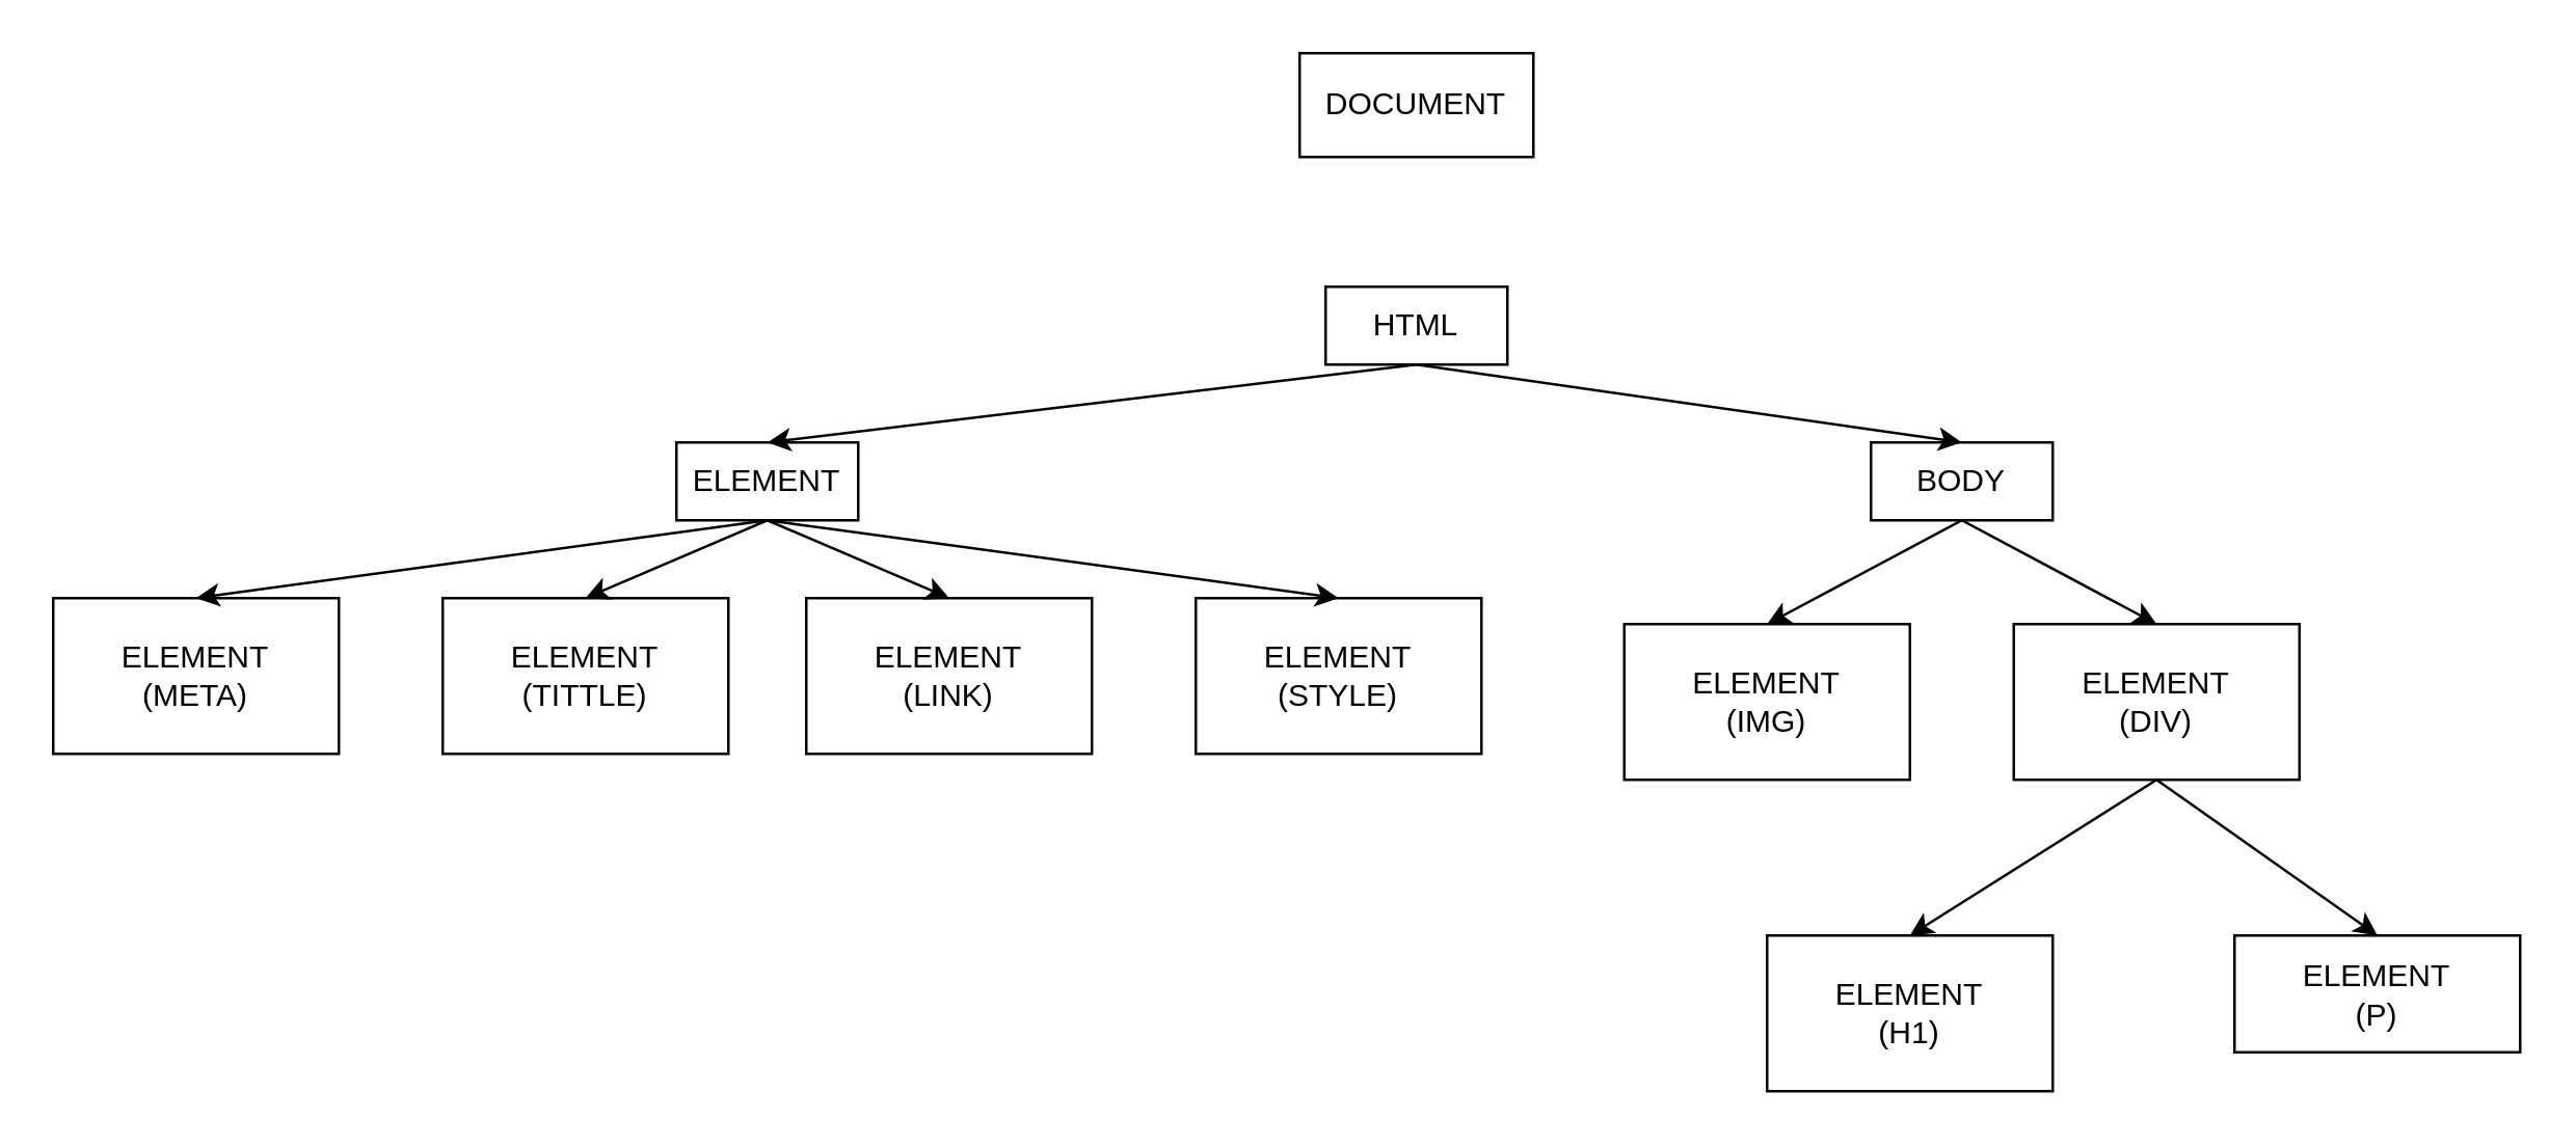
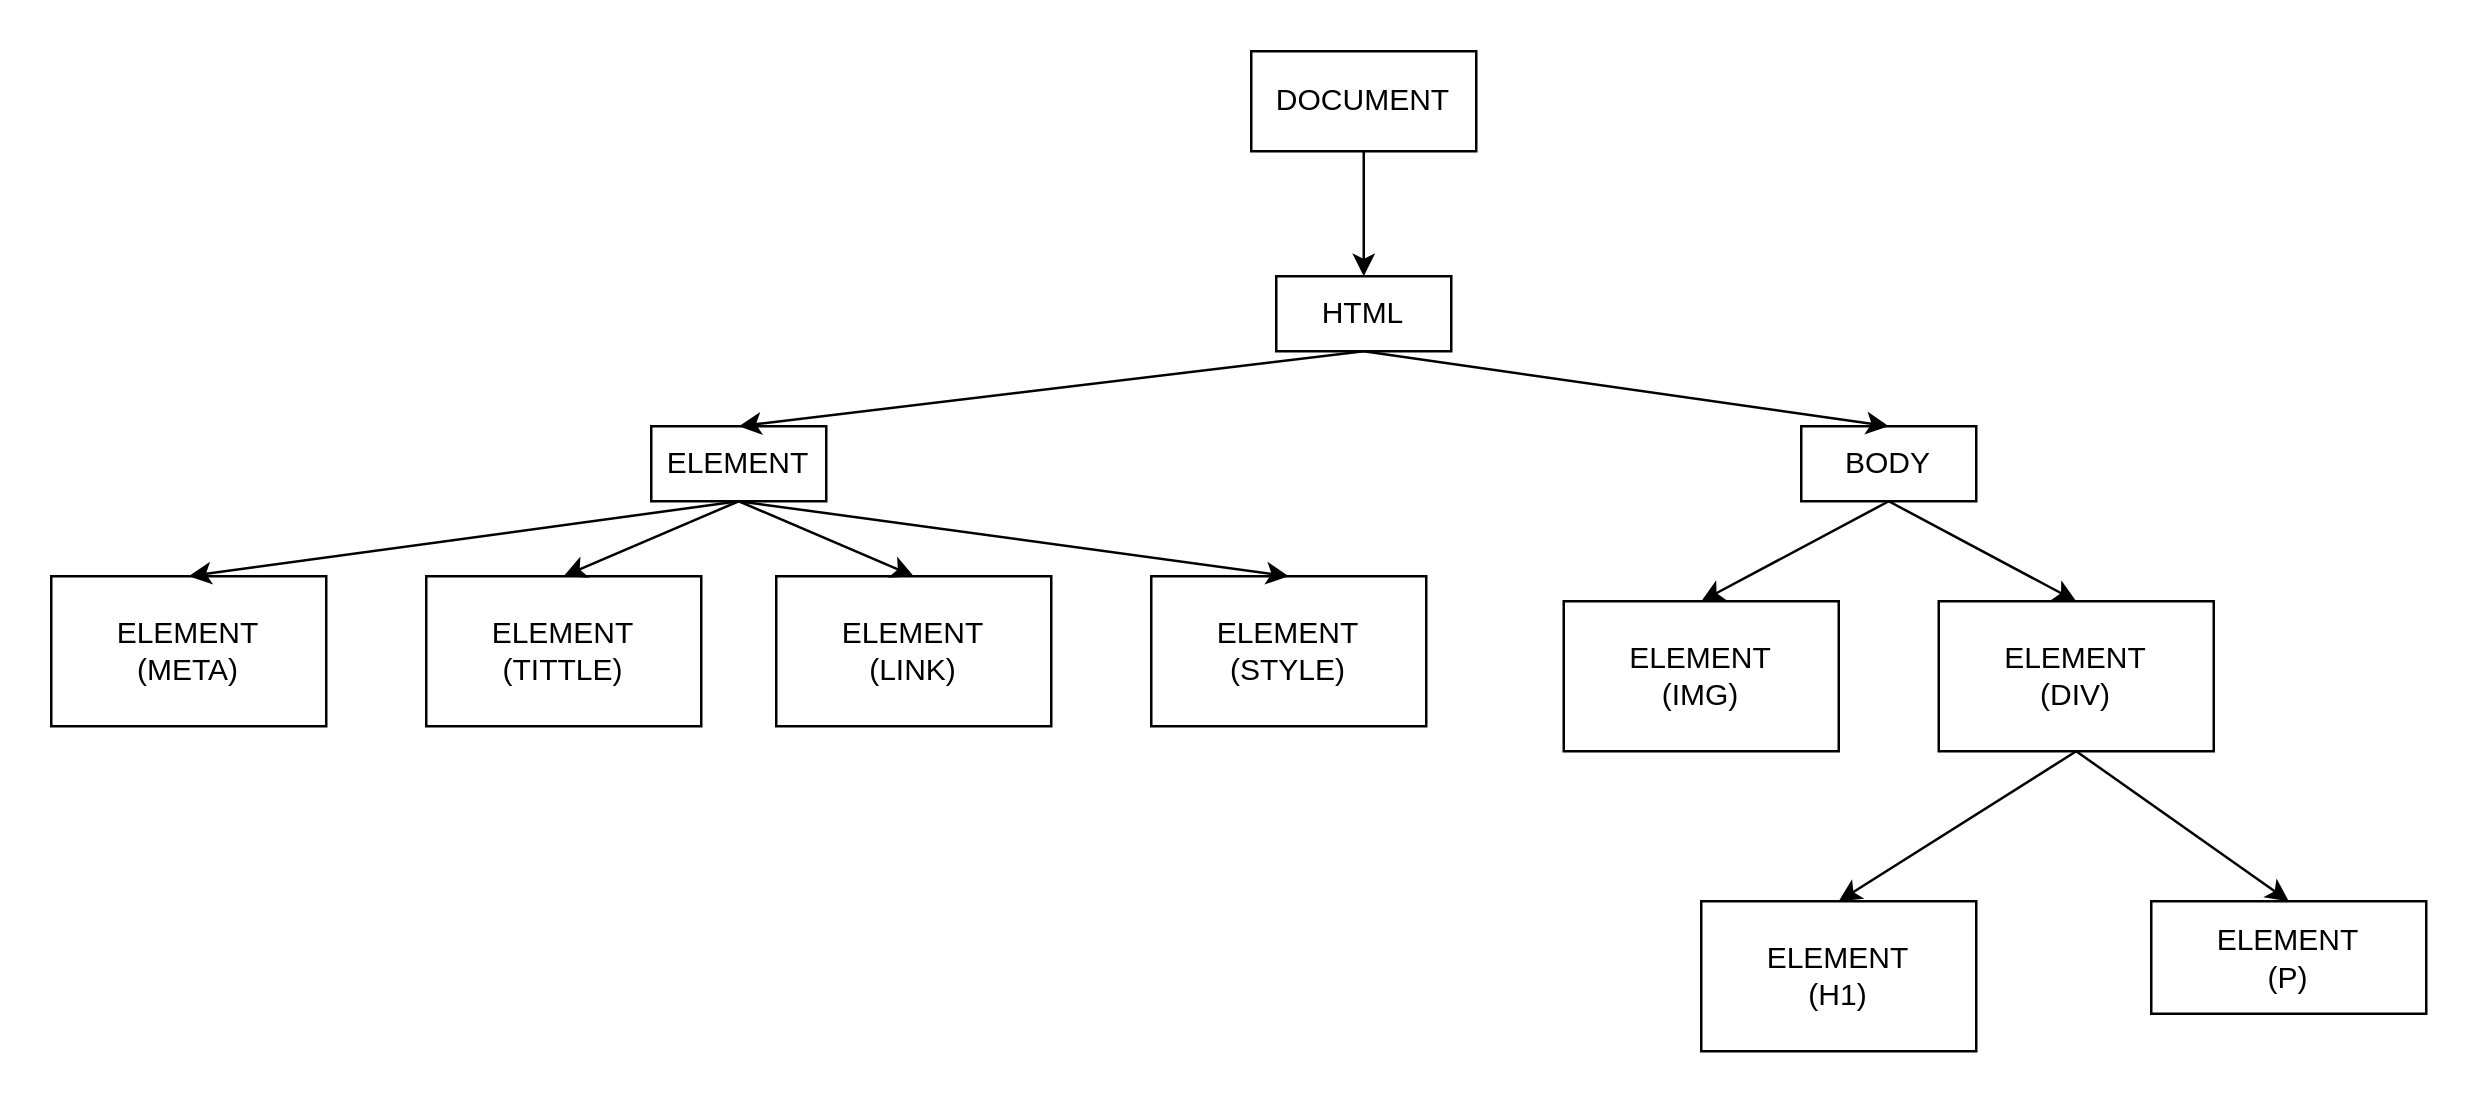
+ <mxCell id="15" value="" style="endArrow=classic;html=1;rounded=0;exitX=0.5;exitY=1;exitDx=0;exitDy=0;entryX=0.5;entryY=0;entryDx=0;entryDy=0;" edge="1" parent="1" source="4" target="2"><mxGeometry width="50" height="50" relative="1" as="geometry"><mxPoint x="380" y="100" as="sourcePoint" /><mxPoint x="430" y="50" as="targetPoint" /></mxGeometry></mxCell>
